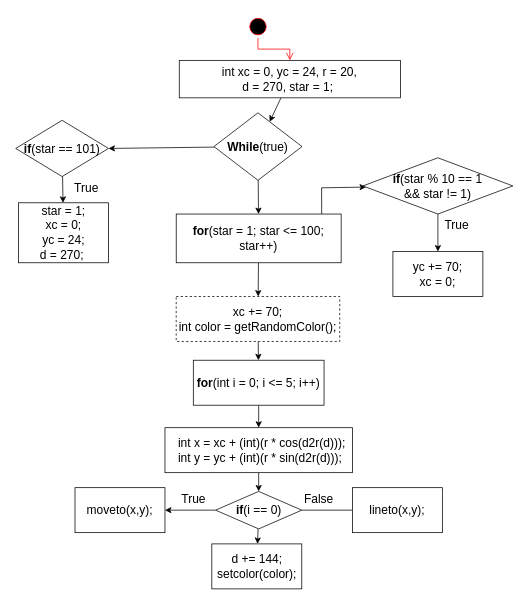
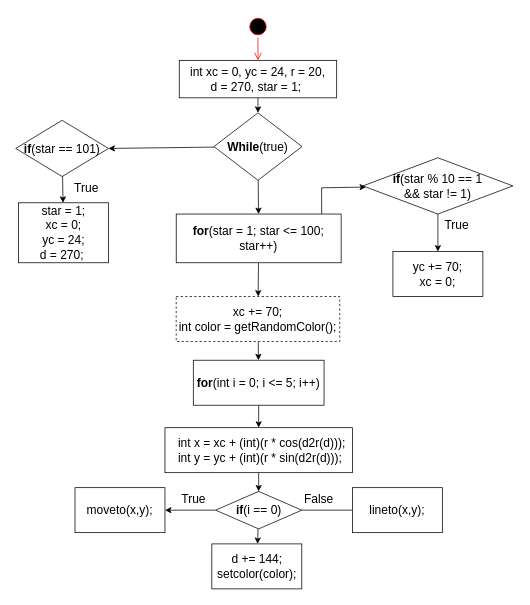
- <mxCell id="3" value="&lt;font color=&quot;#000000&quot;&gt;int xc = 0, yc = 24, r = 20,&lt;br&gt;d = 270, star = 1;&amp;nbsp;&lt;br&gt;&lt;/font&gt;" style="rounded=0;whiteSpace=wrap;html=1;fontSize=16;fontColor=#00FFFF;" parent="1" vertex="1"><mxGeometry x="238.13" y="80" width="295" height="50" as="geometry" /></mxCell>
+ <mxCell id="3" value="&lt;font color=&quot;#000000&quot;&gt;int xc = 0, yc = 24, r = 20,&lt;br&gt;d = 270, star = 1;&amp;nbsp;&lt;br&gt;&lt;/font&gt;" style="rounded=0;whiteSpace=wrap;html=1;fontSize=16;fontColor=#00FFFF;" parent="1" vertex="1"><mxGeometry x="238.13" y="80" width="210" height="50" as="geometry" /></mxCell>
